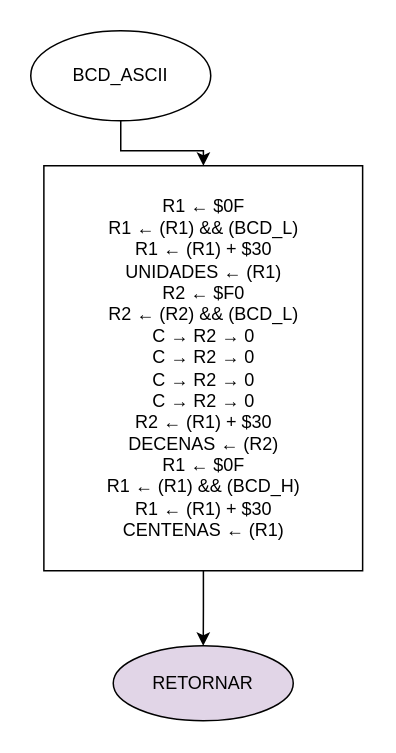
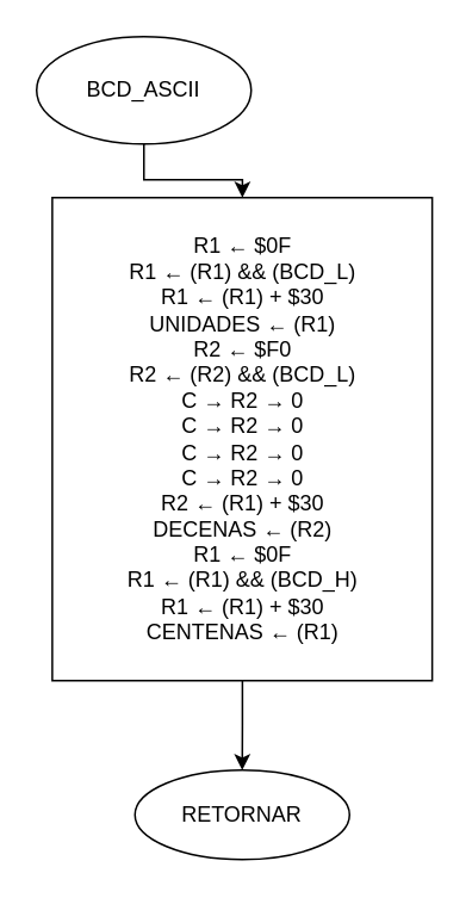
- <mxCell id="6" value="RETORNAR" style="ellipse;whiteSpace=wrap;html=1;fillColor=#e1d5e7;" vertex="1" parent="1"><mxGeometry x="75" y="430" width="120" height="50" as="geometry" /></mxCell>
+ <mxCell id="6" value="RETORNAR" style="ellipse;whiteSpace=wrap;html=1;" vertex="1" parent="1"><mxGeometry x="75" y="430" width="120" height="50" as="geometry" /></mxCell>
